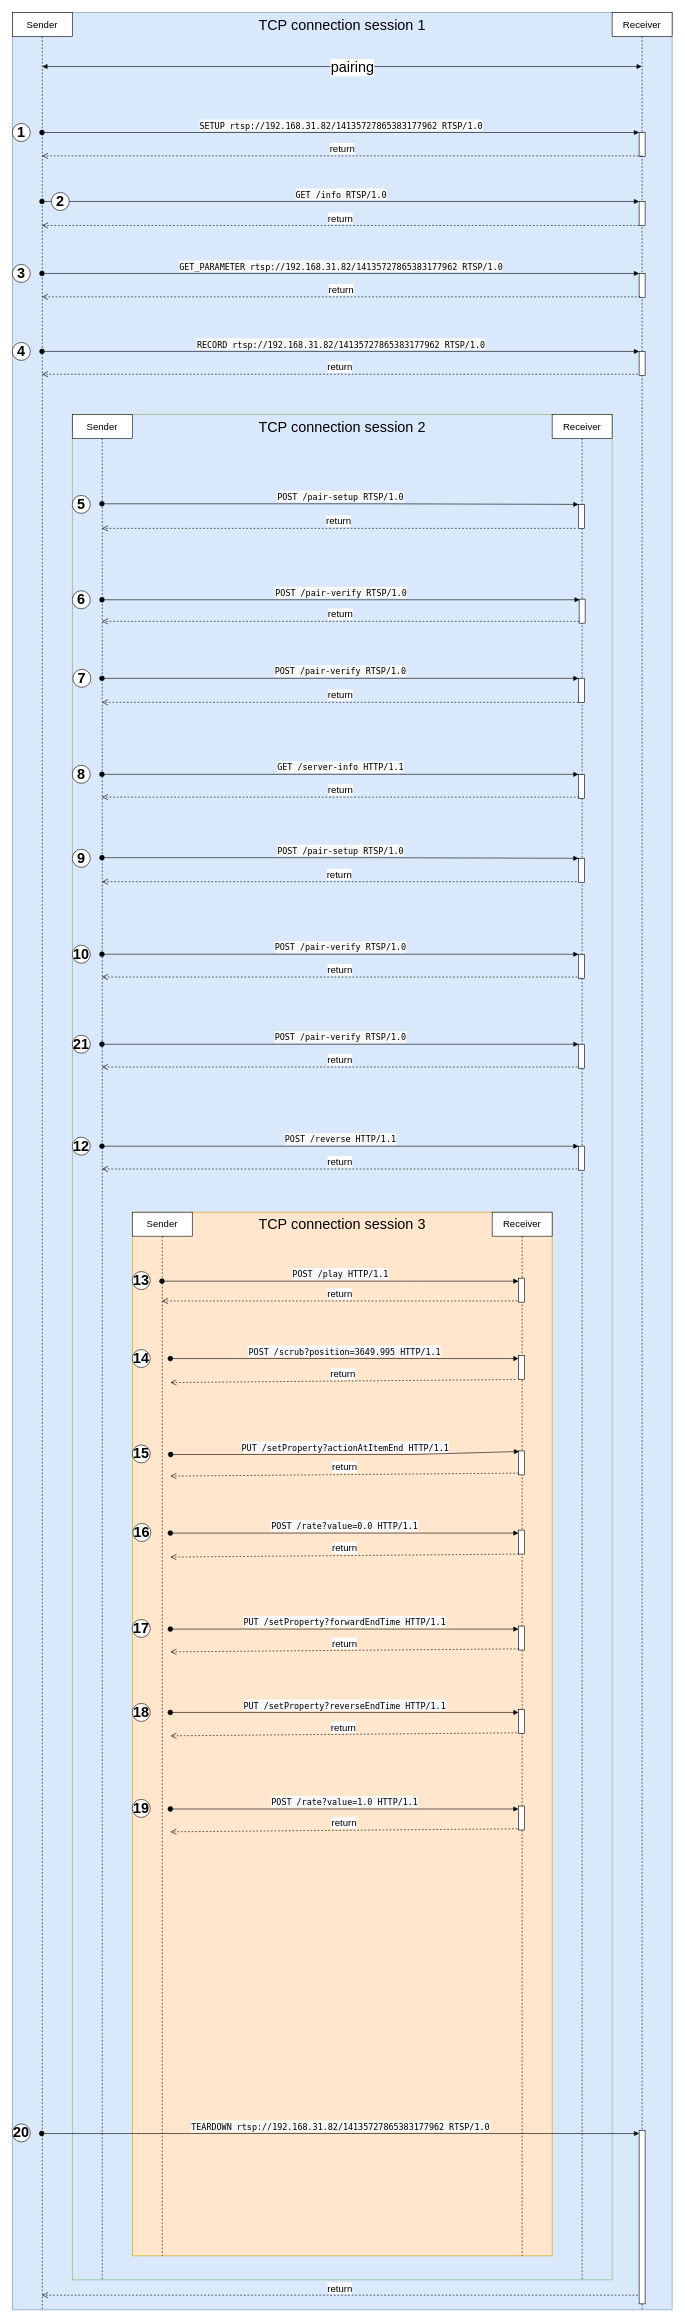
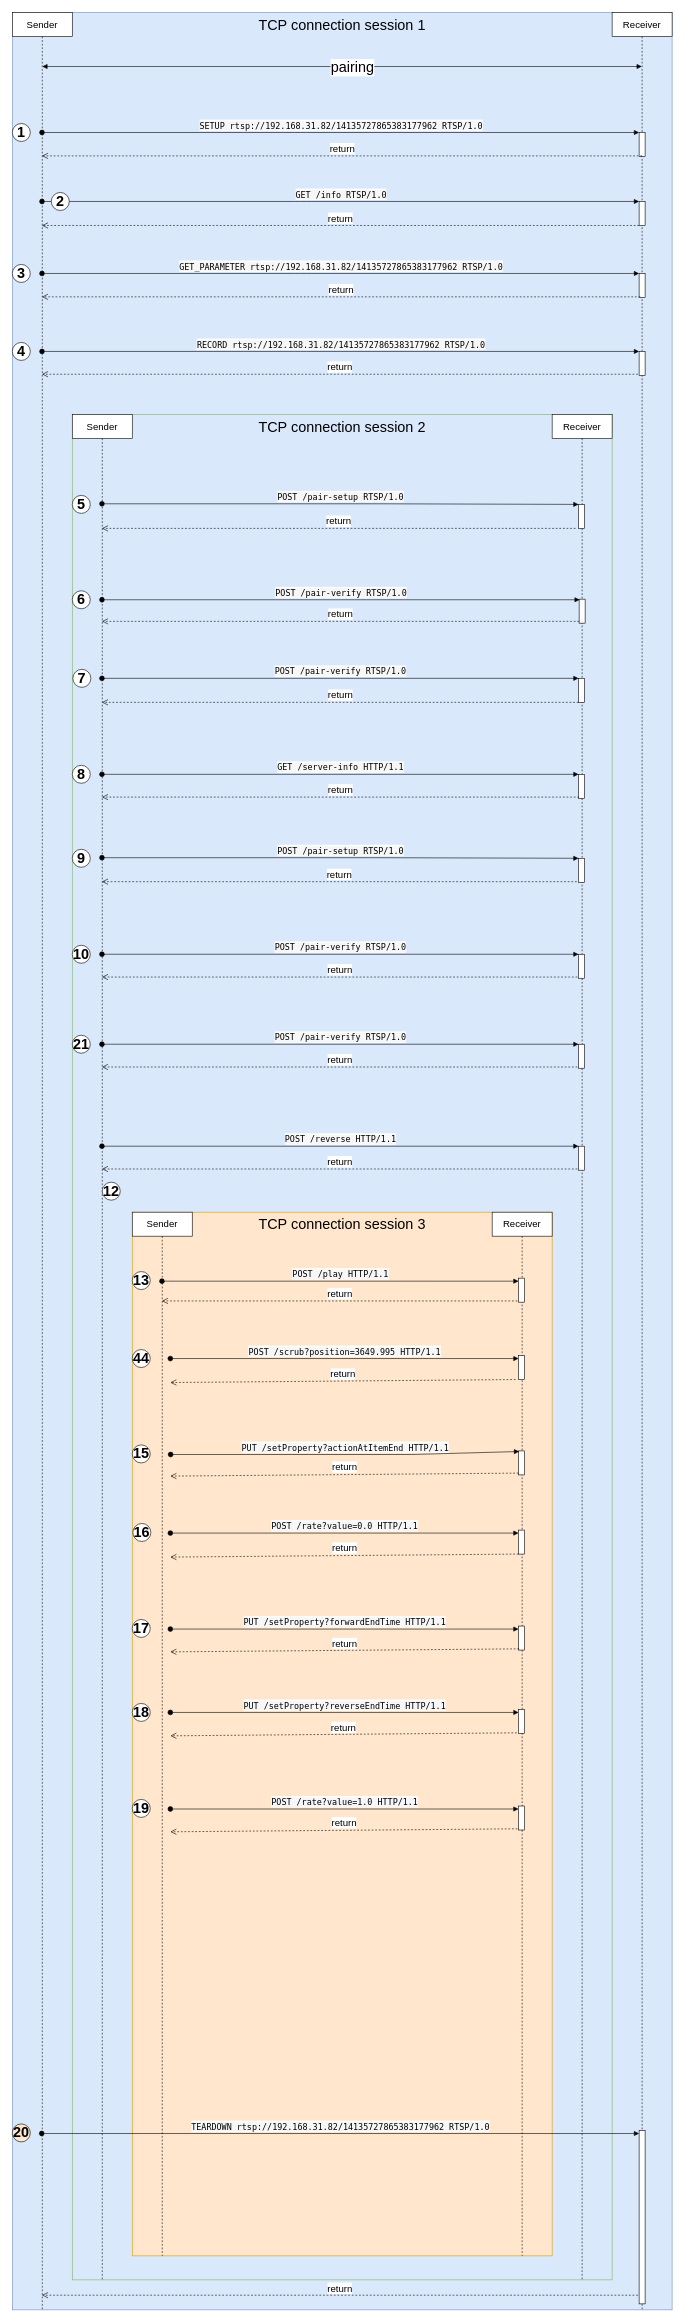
- <mxCell id="59" value="12" style="ellipse;whiteSpace=wrap;html=1;aspect=fixed;fontSize=24;fontStyle=1" vertex="1" parent="1"><mxGeometry x="120" y="1895" width="30" height="30" as="geometry" /></mxCell>
+ <mxCell id="59" value="12" style="ellipse;whiteSpace=wrap;html=1;aspect=fixed;fontSize=24;fontStyle=1" vertex="1" parent="1"><mxGeometry x="170" y="1970" width="30" height="30" as="geometry" /></mxCell>
- <mxCell id="81" value="14" style="ellipse;whiteSpace=wrap;html=1;aspect=fixed;fontSize=24;fontStyle=1" vertex="1" parent="1"><mxGeometry x="220" y="2249" width="30" height="30" as="geometry" /></mxCell>
+ <mxCell id="81" value="44" style="ellipse;whiteSpace=wrap;html=1;aspect=fixed;fontSize=24;fontStyle=1" vertex="1" parent="1"><mxGeometry x="220" y="2249" width="30" height="30" as="geometry" /></mxCell>
- <mxCell id="90" value="20" style="ellipse;whiteSpace=wrap;html=1;aspect=fixed;fontSize=24;fontStyle=1" vertex="1" parent="1"><mxGeometry x="20" y="3540" width="30" height="30" as="geometry" /></mxCell>
+ <mxCell id="90" value="20" style="ellipse;whiteSpace=wrap;html=1;aspect=fixed;fontSize=24;fontStyle=1;fillColor=#ffe6cc;" vertex="1" parent="1"><mxGeometry x="20" y="3540" width="30" height="30" as="geometry" /></mxCell>
